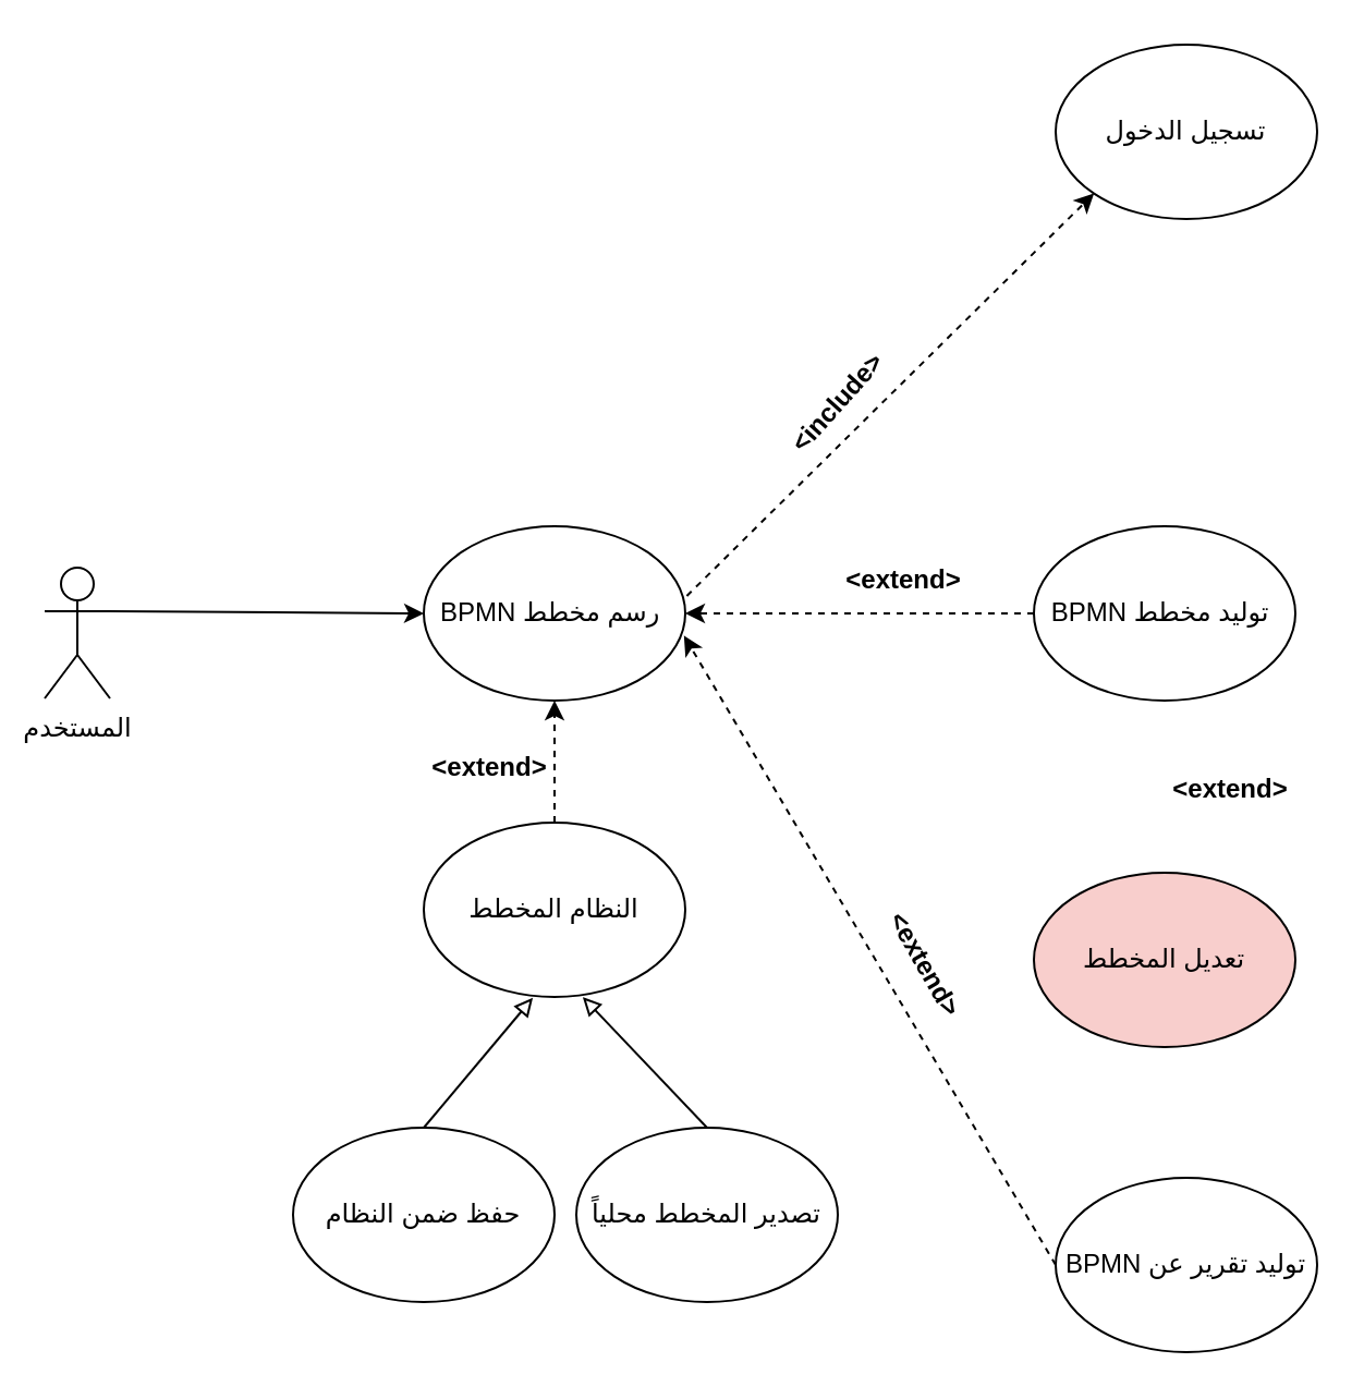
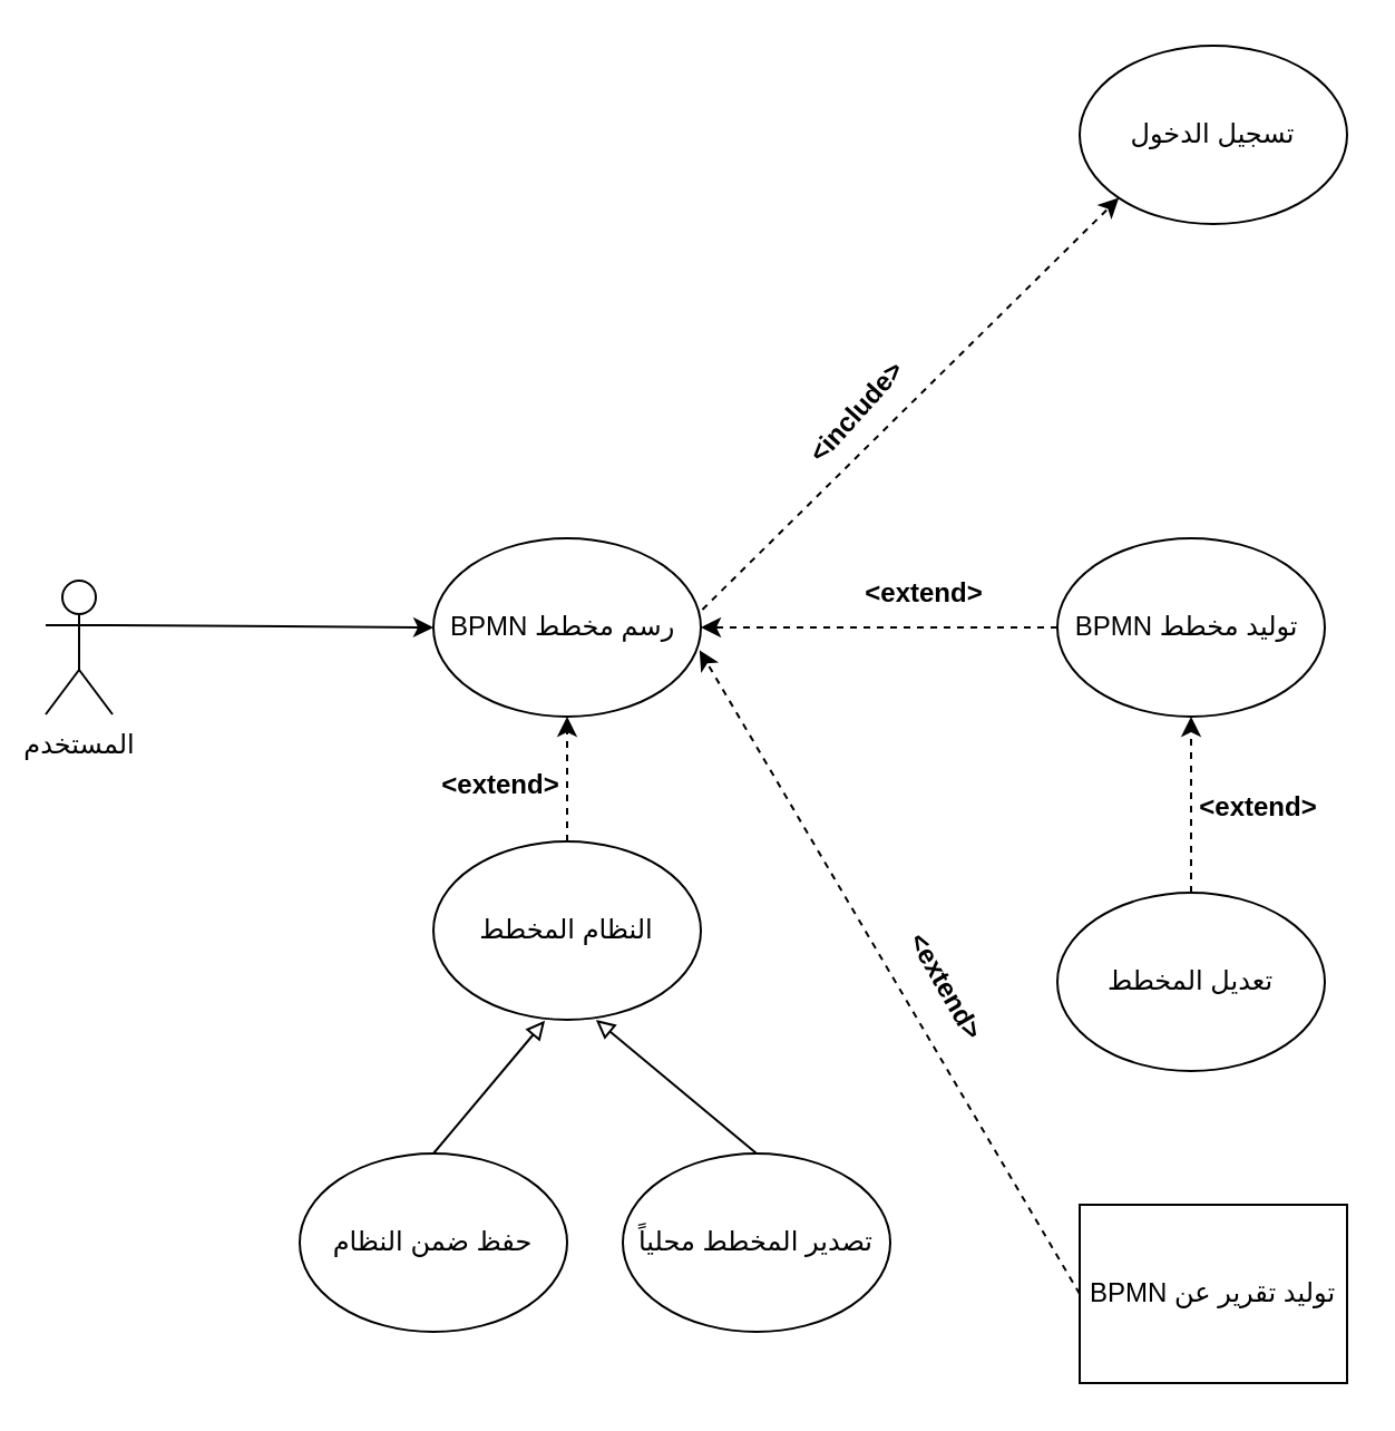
+ <mxCell id="16" style="rounded=0;orthogonalLoop=1;jettySize=auto;html=1;dashed=1;exitX=0.5;exitY=0;exitDx=0;exitDy=0;entryX=0.5;entryY=1;entryDx=0;entryDy=0;" edge="1" parent="1" source="18" target="8"><mxGeometry relative="1" as="geometry"><mxPoint x="844" y="281" as="sourcePoint" /><mxPoint x="644" y="281" as="targetPoint" /></mxGeometry></mxCell>
- <mxCell id="18" value="تعديل المخطط" style="ellipse;whiteSpace=wrap;html=1;fillColor=#f8cecc;" vertex="1" parent="1"><mxGeometry x="474" y="400" width="120" height="80" as="geometry" /></mxCell>
+ <mxCell id="18" value="تعديل المخطط" style="ellipse;whiteSpace=wrap;html=1;" vertex="1" parent="1"><mxGeometry x="474" y="400" width="120" height="80" as="geometry" /></mxCell>
- <mxCell id="12" value="تصدير المخطط محلياً" style="ellipse;whiteSpace=wrap;html=1;" vertex="1" parent="1"><mxGeometry x="264" y="517" width="120" height="80" as="geometry" /></mxCell>
+ <mxCell id="12" value="تصدير المخطط محلياً" style="ellipse;whiteSpace=wrap;html=1;" vertex="1" parent="1"><mxGeometry x="279" y="517" width="120" height="80" as="geometry" /></mxCell>
- <mxCell id="20" value="BPMN توليد تقرير عن" style="ellipse;whiteSpace=wrap;html=1;" vertex="1" parent="1"><mxGeometry x="484" y="540" width="120" height="80" as="geometry" /></mxCell>
+ <mxCell id="20" value="BPMN توليد تقرير عن" style="whiteSpace=wrap;html=1;rounded=0;" vertex="1" parent="1"><mxGeometry x="484" y="540" width="120" height="80" as="geometry" /></mxCell>
